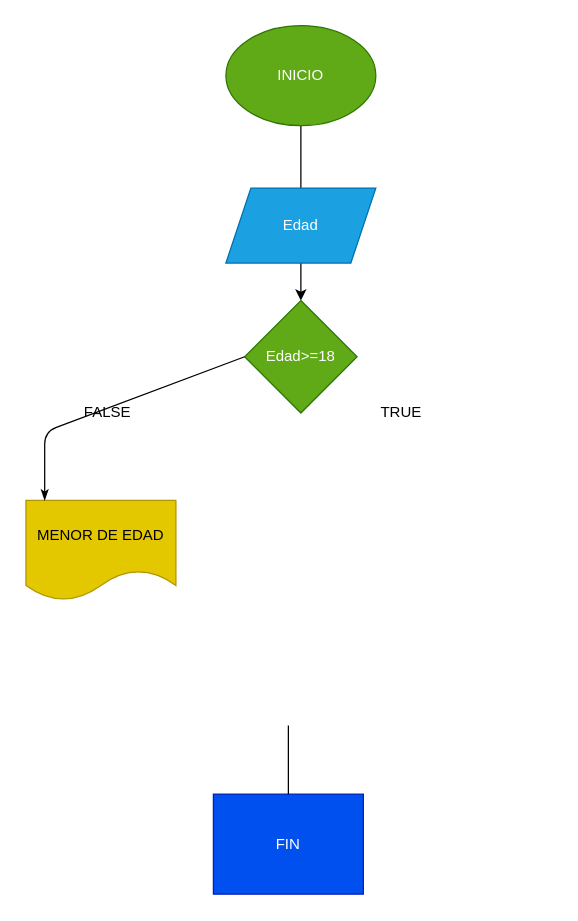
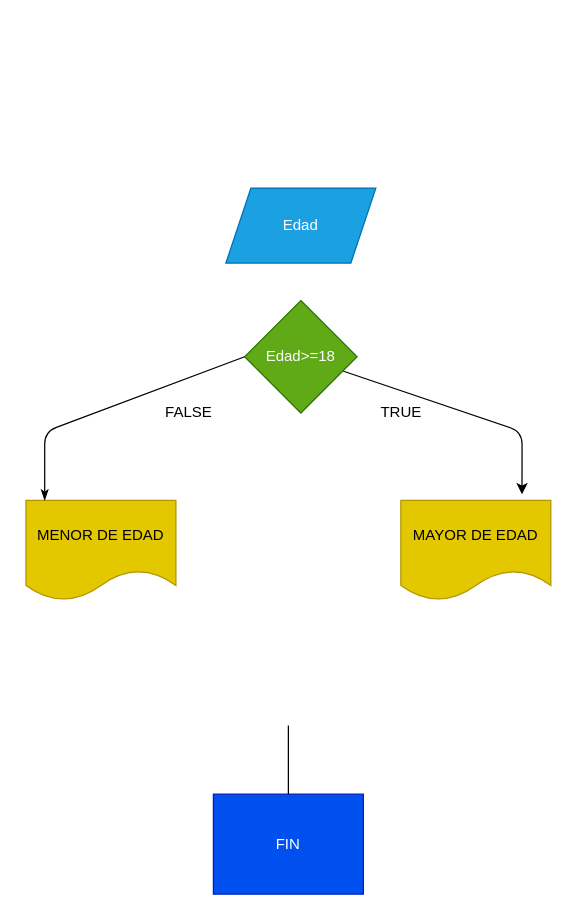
- <mxCell id="3" value="INICIO" style="ellipse;whiteSpace=wrap;html=1;fillColor=#60a917;fontColor=#ffffff;strokeColor=#2D7600;" vertex="1" parent="1"><mxGeometry x="180" y="20" width="120" height="80" as="geometry" /></mxCell>
- <mxCell id="2" value="" style="edgeStyle=none;html=1;" edge="1" parent="1" source="3" target="5"><mxGeometry relative="1" as="geometry" /></mxCell>
+ <mxCell id="4" value="" style="edgeStyle=none;html=1;entryX=0.808;entryY=-0.062;entryDx=0;entryDy=0;entryPerimeter=0;" edge="1" parent="1" source="5" target="6"><mxGeometry relative="1" as="geometry"><Array as="points"><mxPoint x="417" y="345" /></Array></mxGeometry></mxCell>
- <mxCell id="13" value="FALSE" style="text;html=1;align=center;verticalAlign=middle;resizable=0;points=[];autosize=1;strokeColor=none;fillColor=none;" vertex="1" parent="1"><mxGeometry x="60" y="320" width="50" height="20" as="geometry" /></mxCell>
+ <mxCell id="13" value="FALSE" style="text;html=1;align=center;verticalAlign=middle;resizable=0;points=[];autosize=1;strokeColor=none;fillColor=none;" vertex="1" parent="1"><mxGeometry x="125" y="320" width="50" height="20" as="geometry" /></mxCell>
+ <mxCell id="6" value="MAYOR DE EDAD" style="shape=document;whiteSpace=wrap;html=1;boundedLbl=1;fillColor=#e3c800;fontColor=#000000;strokeColor=#B09500;" vertex="1" parent="1"><mxGeometry x="320" y="400" width="120" height="80" as="geometry" /></mxCell>
